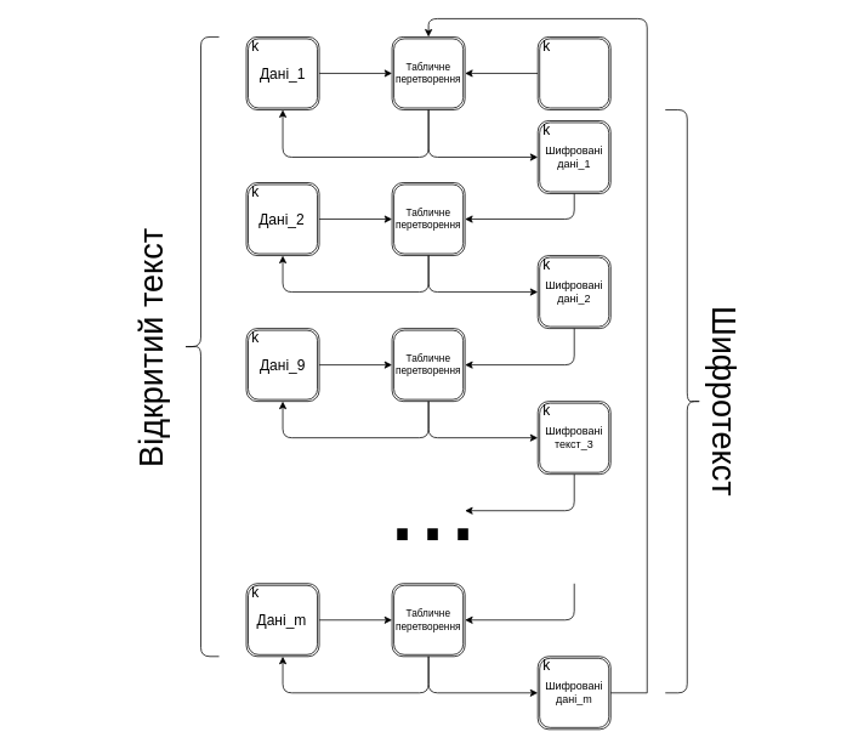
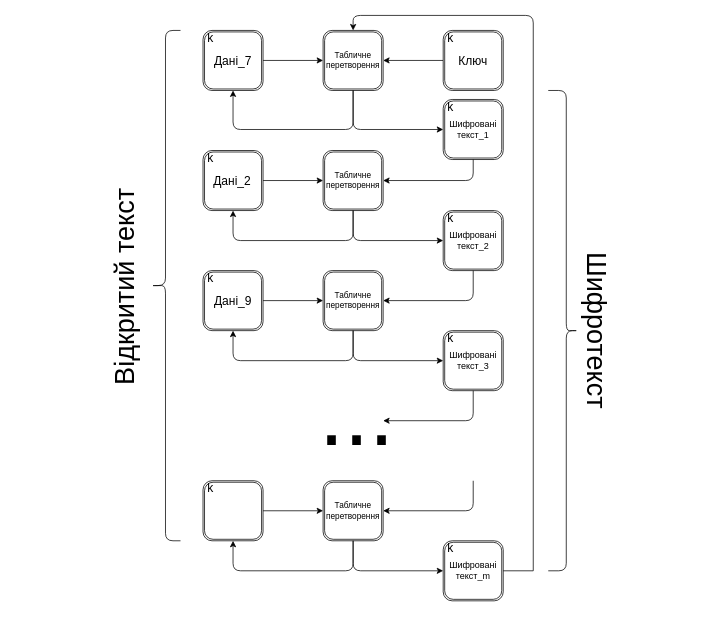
- <mxCell id="35" value="Дані_1" style="text;html=1;strokeColor=none;fillColor=none;align=center;verticalAlign=middle;whiteSpace=wrap;rounded=0;fontSize=16;" vertex="1" parent="1"><mxGeometry x="290" y="70" width="40" height="20" as="geometry" /></mxCell>
+ <mxCell id="35" value="Дані_7" style="text;html=1;strokeColor=none;fillColor=none;align=center;verticalAlign=middle;whiteSpace=wrap;rounded=0;fontSize=16;" vertex="1" parent="1"><mxGeometry x="290" y="70" width="40" height="20" as="geometry" /></mxCell>
+ <mxCell id="43" value="Ключ" style="text;html=1;strokeColor=none;fillColor=none;align=center;verticalAlign=middle;whiteSpace=wrap;rounded=0;fontSize=16;" vertex="1" parent="1"><mxGeometry x="610" y="70" width="40" height="20" as="geometry" /></mxCell>
- <mxCell id="44" value="Шифровані дані_1" style="text;html=1;strokeColor=none;fillColor=none;align=center;verticalAlign=middle;whiteSpace=wrap;rounded=0;fontSize=12;" vertex="1" parent="1"><mxGeometry x="590" y="147" width="80" height="50" as="geometry" /></mxCell>
+ <mxCell id="44" value="Шифровані текст_1" style="text;html=1;strokeColor=none;fillColor=none;align=center;verticalAlign=middle;whiteSpace=wrap;rounded=0;fontSize=12;" vertex="1" parent="1"><mxGeometry x="590" y="147" width="80" height="50" as="geometry" /></mxCell>
- <mxCell id="45" value="Шифровані дані_2" style="text;html=1;strokeColor=none;fillColor=none;align=center;verticalAlign=middle;whiteSpace=wrap;rounded=0;fontSize=12;" vertex="1" parent="1"><mxGeometry x="590" y="295" width="80" height="50" as="geometry" /></mxCell>
+ <mxCell id="45" value="Шифровані текст_2" style="text;html=1;strokeColor=none;fillColor=none;align=center;verticalAlign=middle;whiteSpace=wrap;rounded=0;fontSize=12;" vertex="1" parent="1"><mxGeometry x="590" y="295" width="80" height="50" as="geometry" /></mxCell>
- <mxCell id="38" value="Дані_m" style="text;html=1;strokeColor=none;fillColor=none;align=center;verticalAlign=middle;whiteSpace=wrap;rounded=0;fontSize=16;" vertex="1" parent="1"><mxGeometry x="289" y="670" width="40" height="20" as="geometry" /></mxCell>
- <mxCell id="47" value="Шифровані дані_m" style="text;html=1;strokeColor=none;fillColor=none;align=center;verticalAlign=middle;whiteSpace=wrap;rounded=0;fontSize=12;" vertex="1" parent="1"><mxGeometry x="590" y="735" width="80" height="50" as="geometry" /></mxCell>
+ <mxCell id="47" value="Шифровані текст_m" style="text;html=1;strokeColor=none;fillColor=none;align=center;verticalAlign=middle;whiteSpace=wrap;rounded=0;fontSize=12;" vertex="1" parent="1"><mxGeometry x="590" y="735" width="80" height="50" as="geometry" /></mxCell>
